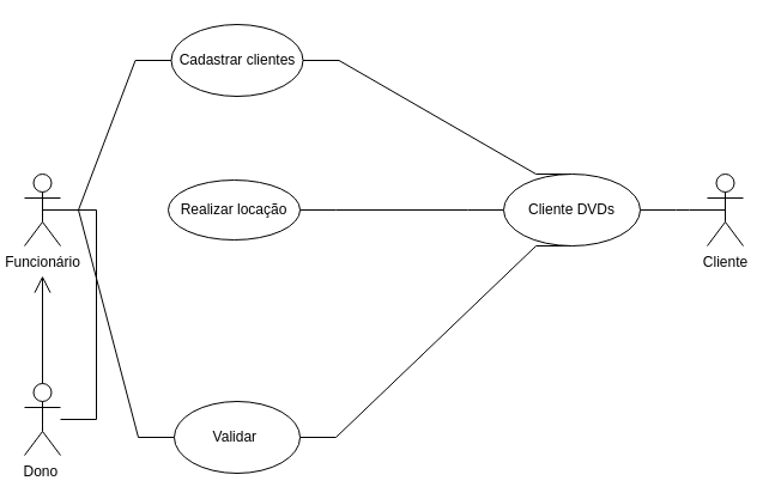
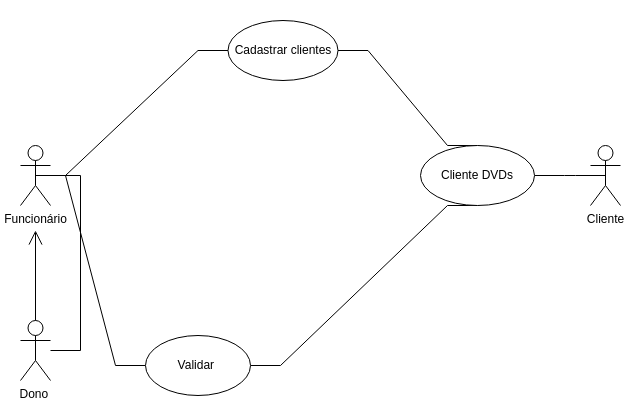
- <mxCell id="11" value="Cadastrar clientes" style="ellipse;whiteSpace=wrap;html=1;" vertex="1" parent="1"><mxGeometry x="142.5" y="20" width="110" height="60" as="geometry" /></mxCell>
+ <mxCell id="11" value="Cadastrar clientes" style="ellipse;whiteSpace=wrap;html=1;" vertex="1" parent="1"><mxGeometry x="227.5" y="20" width="110" height="60" as="geometry" /></mxCell>
- <mxCell id="9" value="Realizar locação" style="ellipse;whiteSpace=wrap;html=1;" vertex="1" parent="1"><mxGeometry x="140" y="150" width="110" height="50" as="geometry" /></mxCell>
- <mxCell id="8" style="edgeStyle=entityRelationEdgeStyle;rounded=0;orthogonalLoop=1;jettySize=auto;html=1;exitX=1;exitY=0.5;exitDx=0;exitDy=0;entryX=0;entryY=0.5;entryDx=0;entryDy=0;endArrow=none;endFill=0;" edge="1" parent="1" source="9" target="14"><mxGeometry relative="1" as="geometry" /></mxCell>
